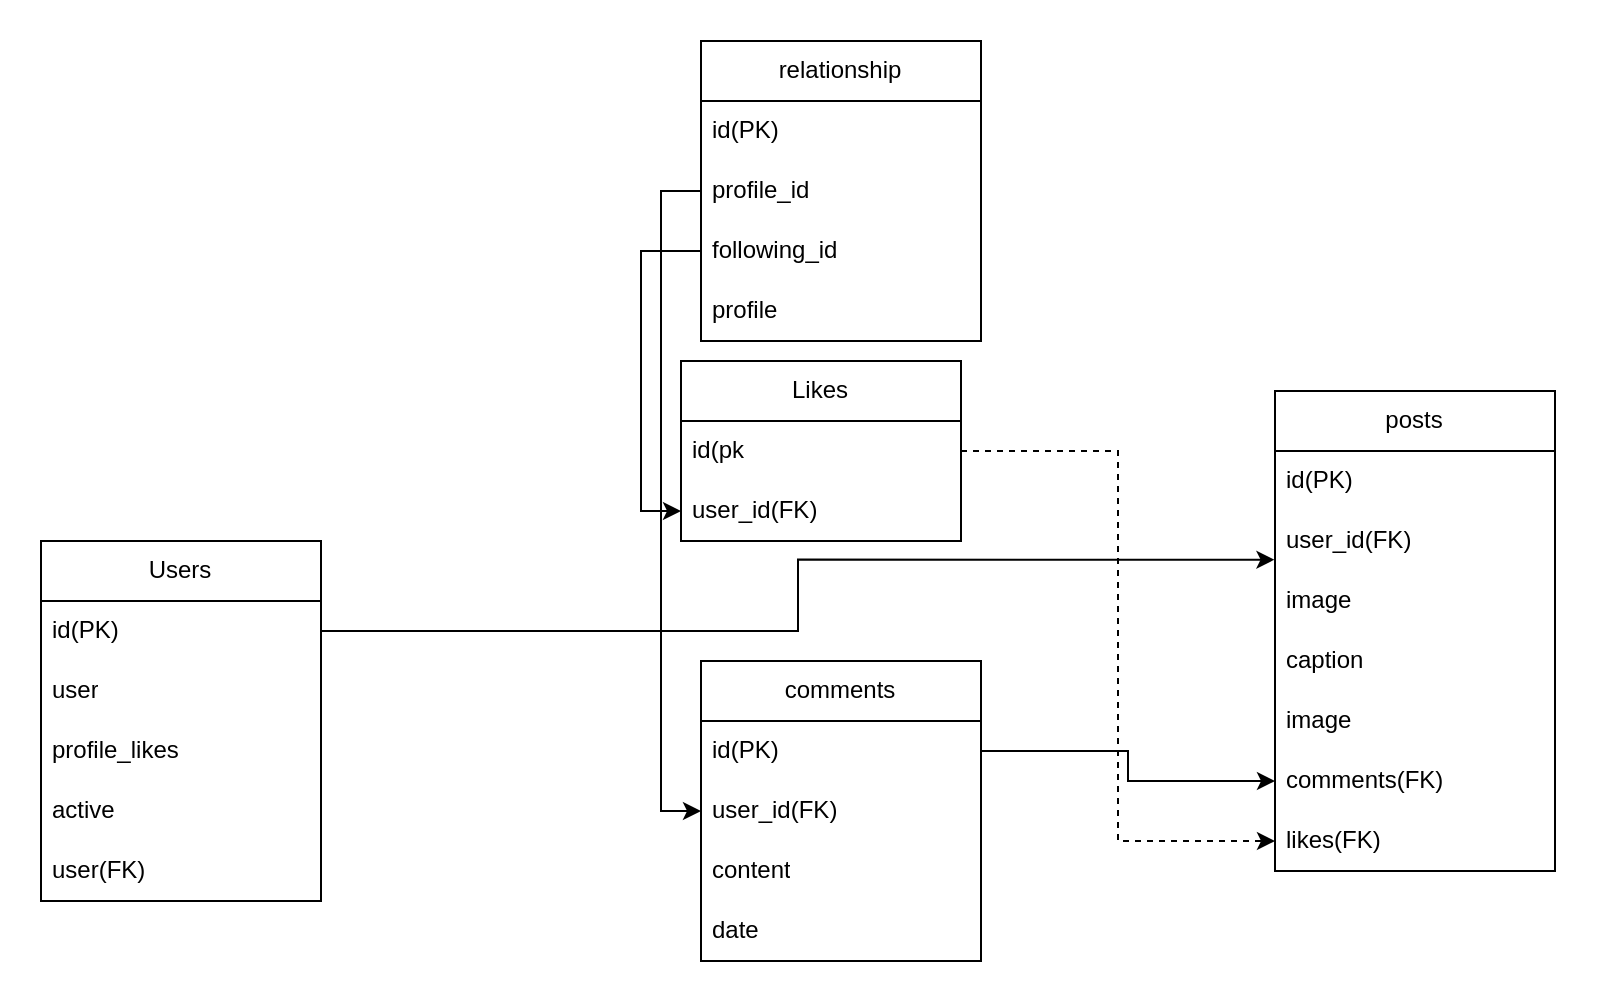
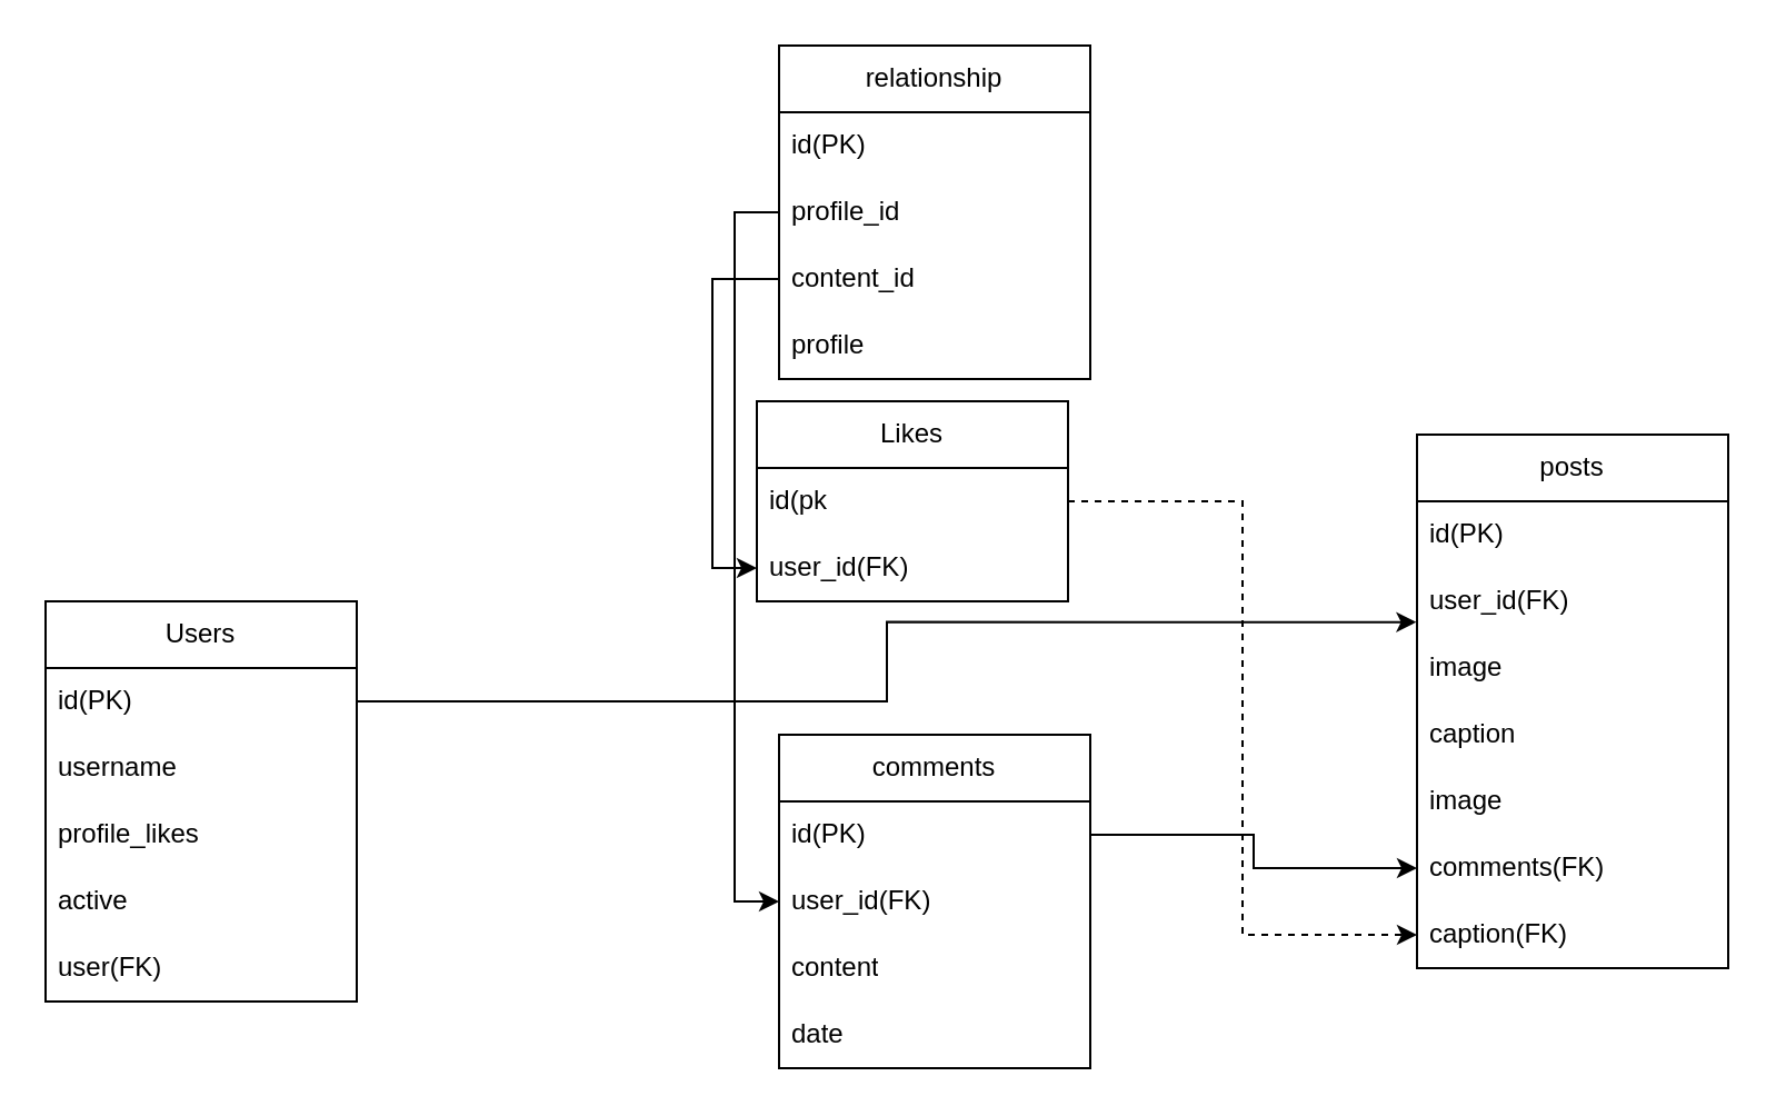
- <mxCell id="11" value="following_id" style="text;strokeColor=none;fillColor=none;align=left;verticalAlign=middle;spacingLeft=4;spacingRight=4;overflow=hidden;points=[[0,0.5],[1,0.5]];portConstraint=eastwest;rotatable=0;whiteSpace=wrap;html=1;" vertex="1" parent="8"><mxGeometry y="90" width="140" height="30" as="geometry" /></mxCell>
+ <mxCell id="11" value="content_id" style="text;strokeColor=none;fillColor=none;align=left;verticalAlign=middle;spacingLeft=4;spacingRight=4;overflow=hidden;points=[[0,0.5],[1,0.5]];portConstraint=eastwest;rotatable=0;whiteSpace=wrap;html=1;" vertex="1" parent="8"><mxGeometry y="90" width="140" height="30" as="geometry" /></mxCell>
- <mxCell id="4" value="user" style="text;strokeColor=none;fillColor=none;align=left;verticalAlign=middle;spacingLeft=4;spacingRight=4;overflow=hidden;points=[[0,0.5],[1,0.5]];portConstraint=eastwest;rotatable=0;whiteSpace=wrap;html=1;" vertex="1" parent="2"><mxGeometry y="60" width="140" height="30" as="geometry" /></mxCell>
+ <mxCell id="4" value="username" style="text;strokeColor=none;fillColor=none;align=left;verticalAlign=middle;spacingLeft=4;spacingRight=4;overflow=hidden;points=[[0,0.5],[1,0.5]];portConstraint=eastwest;rotatable=0;whiteSpace=wrap;html=1;" vertex="1" parent="2"><mxGeometry y="60" width="140" height="30" as="geometry" /></mxCell>
- <mxCell id="28" value="likes(FK)" style="text;strokeColor=none;fillColor=none;align=left;verticalAlign=middle;spacingLeft=4;spacingRight=4;overflow=hidden;points=[[0,0.5],[1,0.5]];portConstraint=eastwest;rotatable=0;whiteSpace=wrap;html=1;" vertex="1" parent="21"><mxGeometry y="210" width="140" height="30" as="geometry" /></mxCell>
+ <mxCell id="28" value="caption(FK)" style="text;strokeColor=none;fillColor=none;align=left;verticalAlign=middle;spacingLeft=4;spacingRight=4;overflow=hidden;points=[[0,0.5],[1,0.5]];portConstraint=eastwest;rotatable=0;whiteSpace=wrap;html=1;" vertex="1" parent="21"><mxGeometry y="210" width="140" height="30" as="geometry" /></mxCell>
